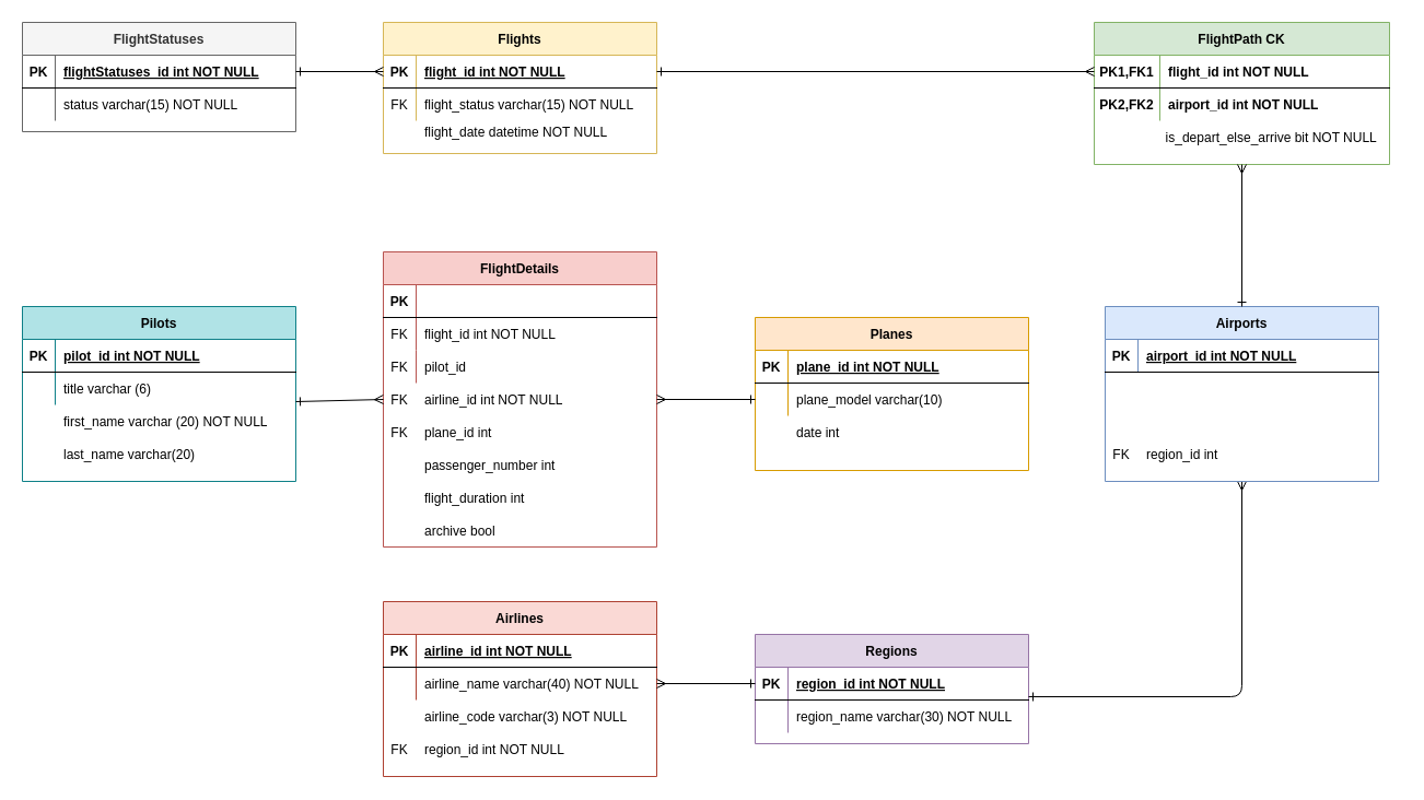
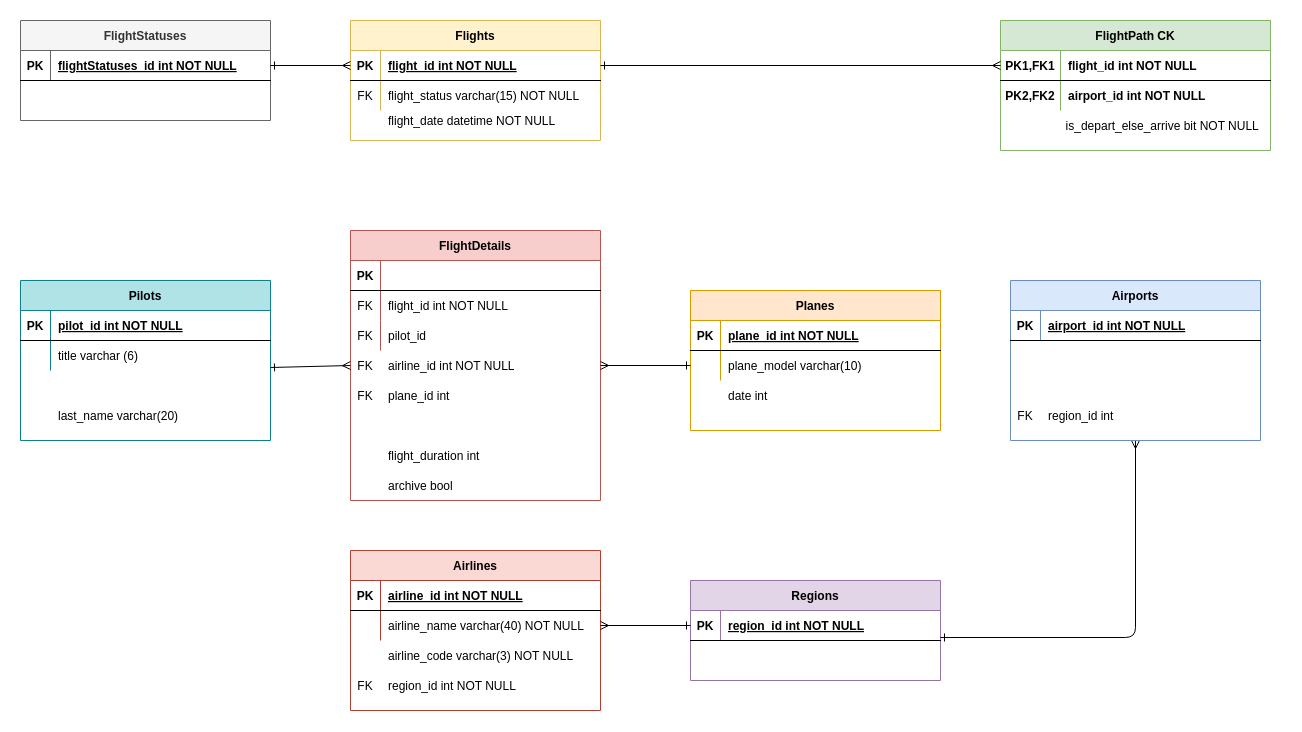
- <mxCell id="86" value="status varchar(15) NOT NULL" style="shape=partialRectangle;overflow=hidden;connectable=0;fillColor=none;top=0;left=0;bottom=0;right=0;align=left;spacingLeft=6;" parent="84" vertex="1"><mxGeometry x="30" width="220" height="30" as="geometry" /></mxCell>
- <mxCell id="108" value="" style="endArrow=ERone;startArrow=ERmany;html=1;startFill=0;endFill=0;entryX=0.5;entryY=0;entryDx=0;entryDy=0;exitX=0.5;exitY=1;exitDx=0;exitDy=0;" parent="1" source="100" target="89" edge="1"><mxGeometry width="50" height="50" relative="1" as="geometry"><mxPoint x="1010" y="140" as="sourcePoint" /><mxPoint x="970" y="120" as="targetPoint" /></mxGeometry></mxCell>
- <mxCell id="56" value="first_name varchar (20) NOT NULL" style="shape=partialRectangle;overflow=hidden;connectable=0;fillColor=none;top=0;left=0;bottom=0;right=0;align=left;spacingLeft=6;" parent="54" vertex="1"><mxGeometry x="30" width="220" height="30" as="geometry" /></mxCell>
- <mxCell id="43" value="passenger_number int " style="shape=partialRectangle;overflow=hidden;connectable=0;fillColor=none;top=0;left=0;bottom=0;right=0;align=left;spacingLeft=6;" parent="41" vertex="1"><mxGeometry x="30" width="220" height="30" as="geometry" /></mxCell>
- <mxCell id="74" value="region_name varchar(30) NOT NULL" style="shape=partialRectangle;overflow=hidden;connectable=0;fillColor=none;top=0;left=0;bottom=0;right=0;align=left;spacingLeft=6;" parent="72" vertex="1"><mxGeometry x="30" width="220" height="30" as="geometry" /></mxCell>
